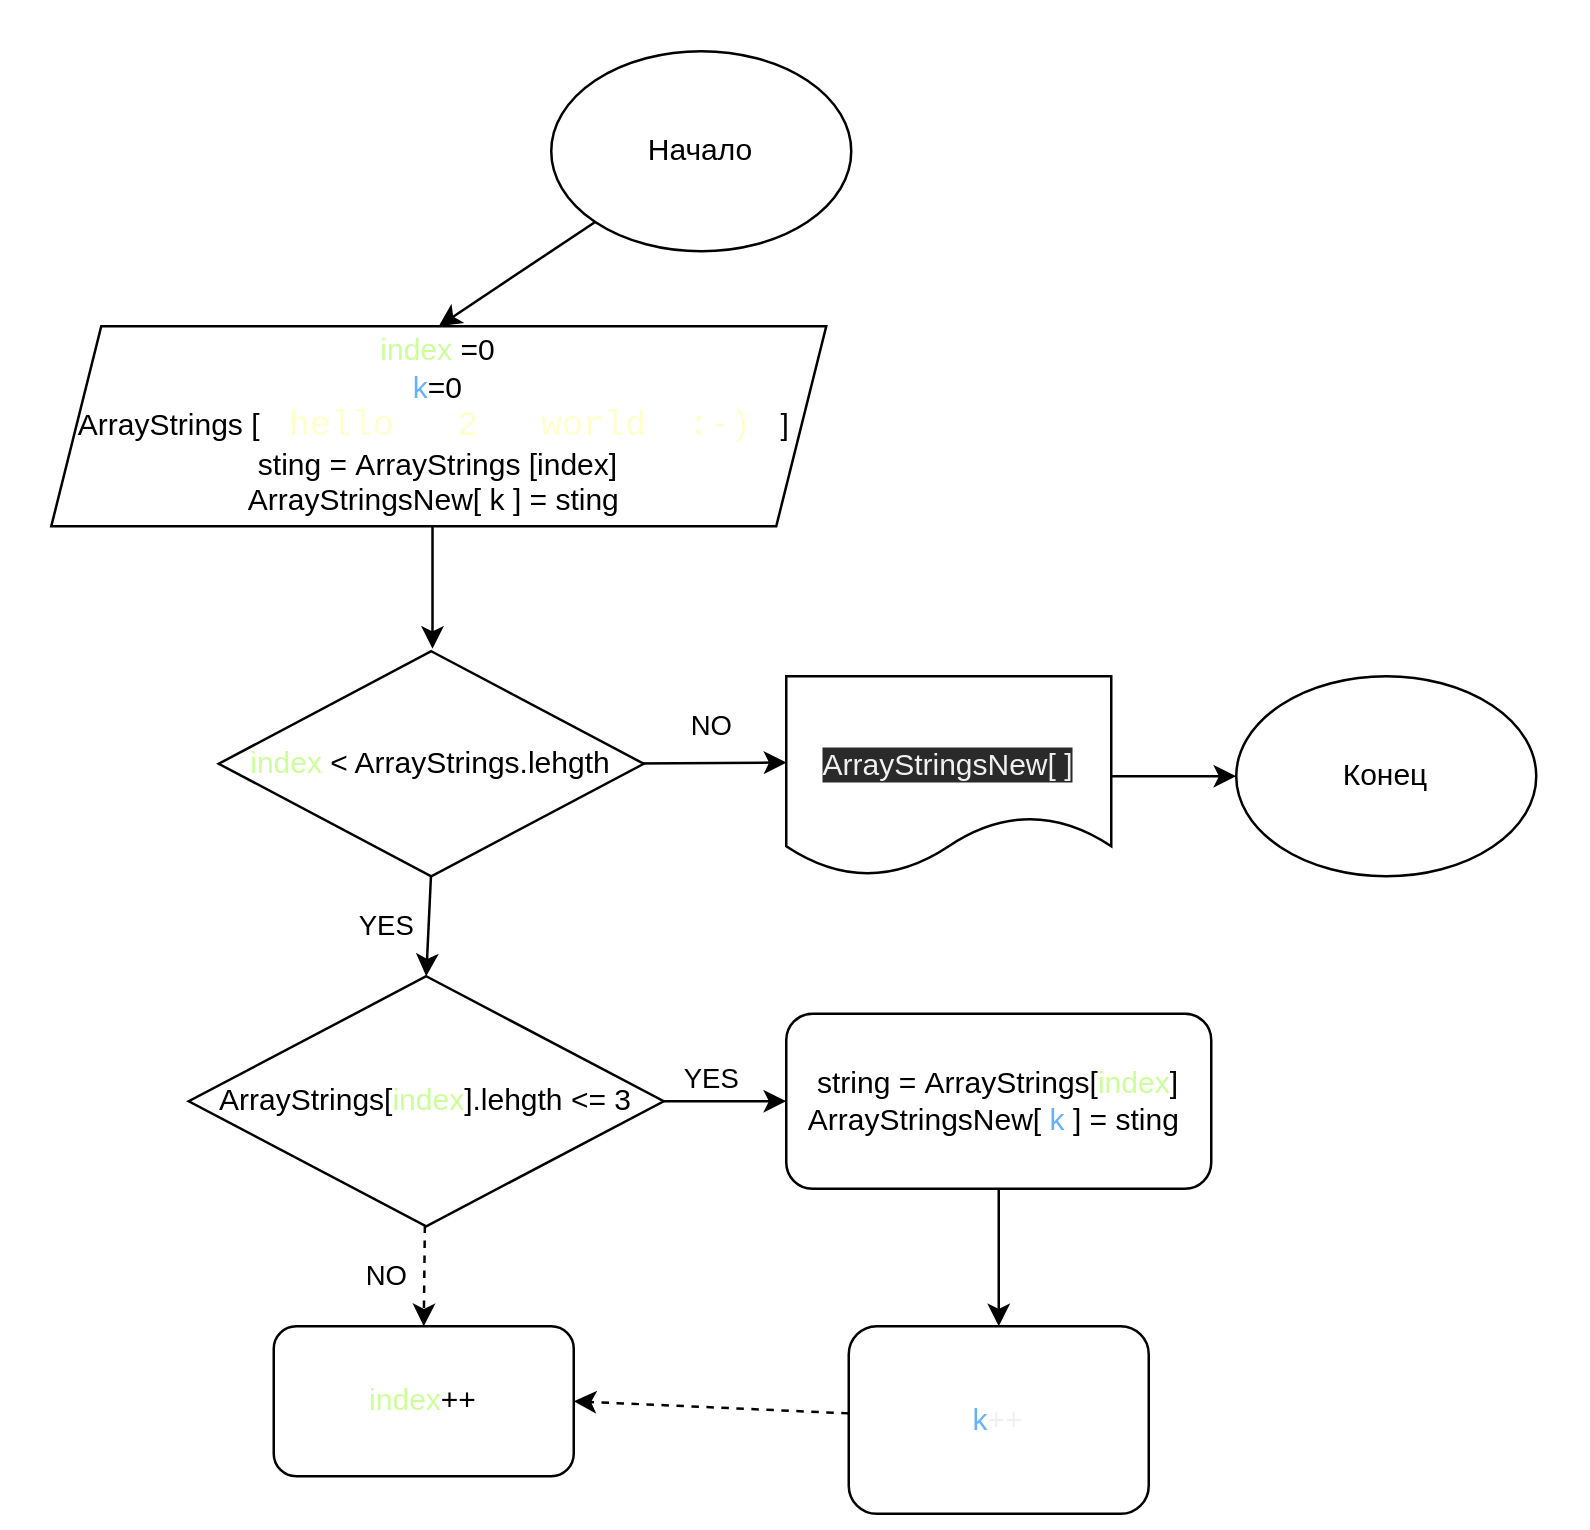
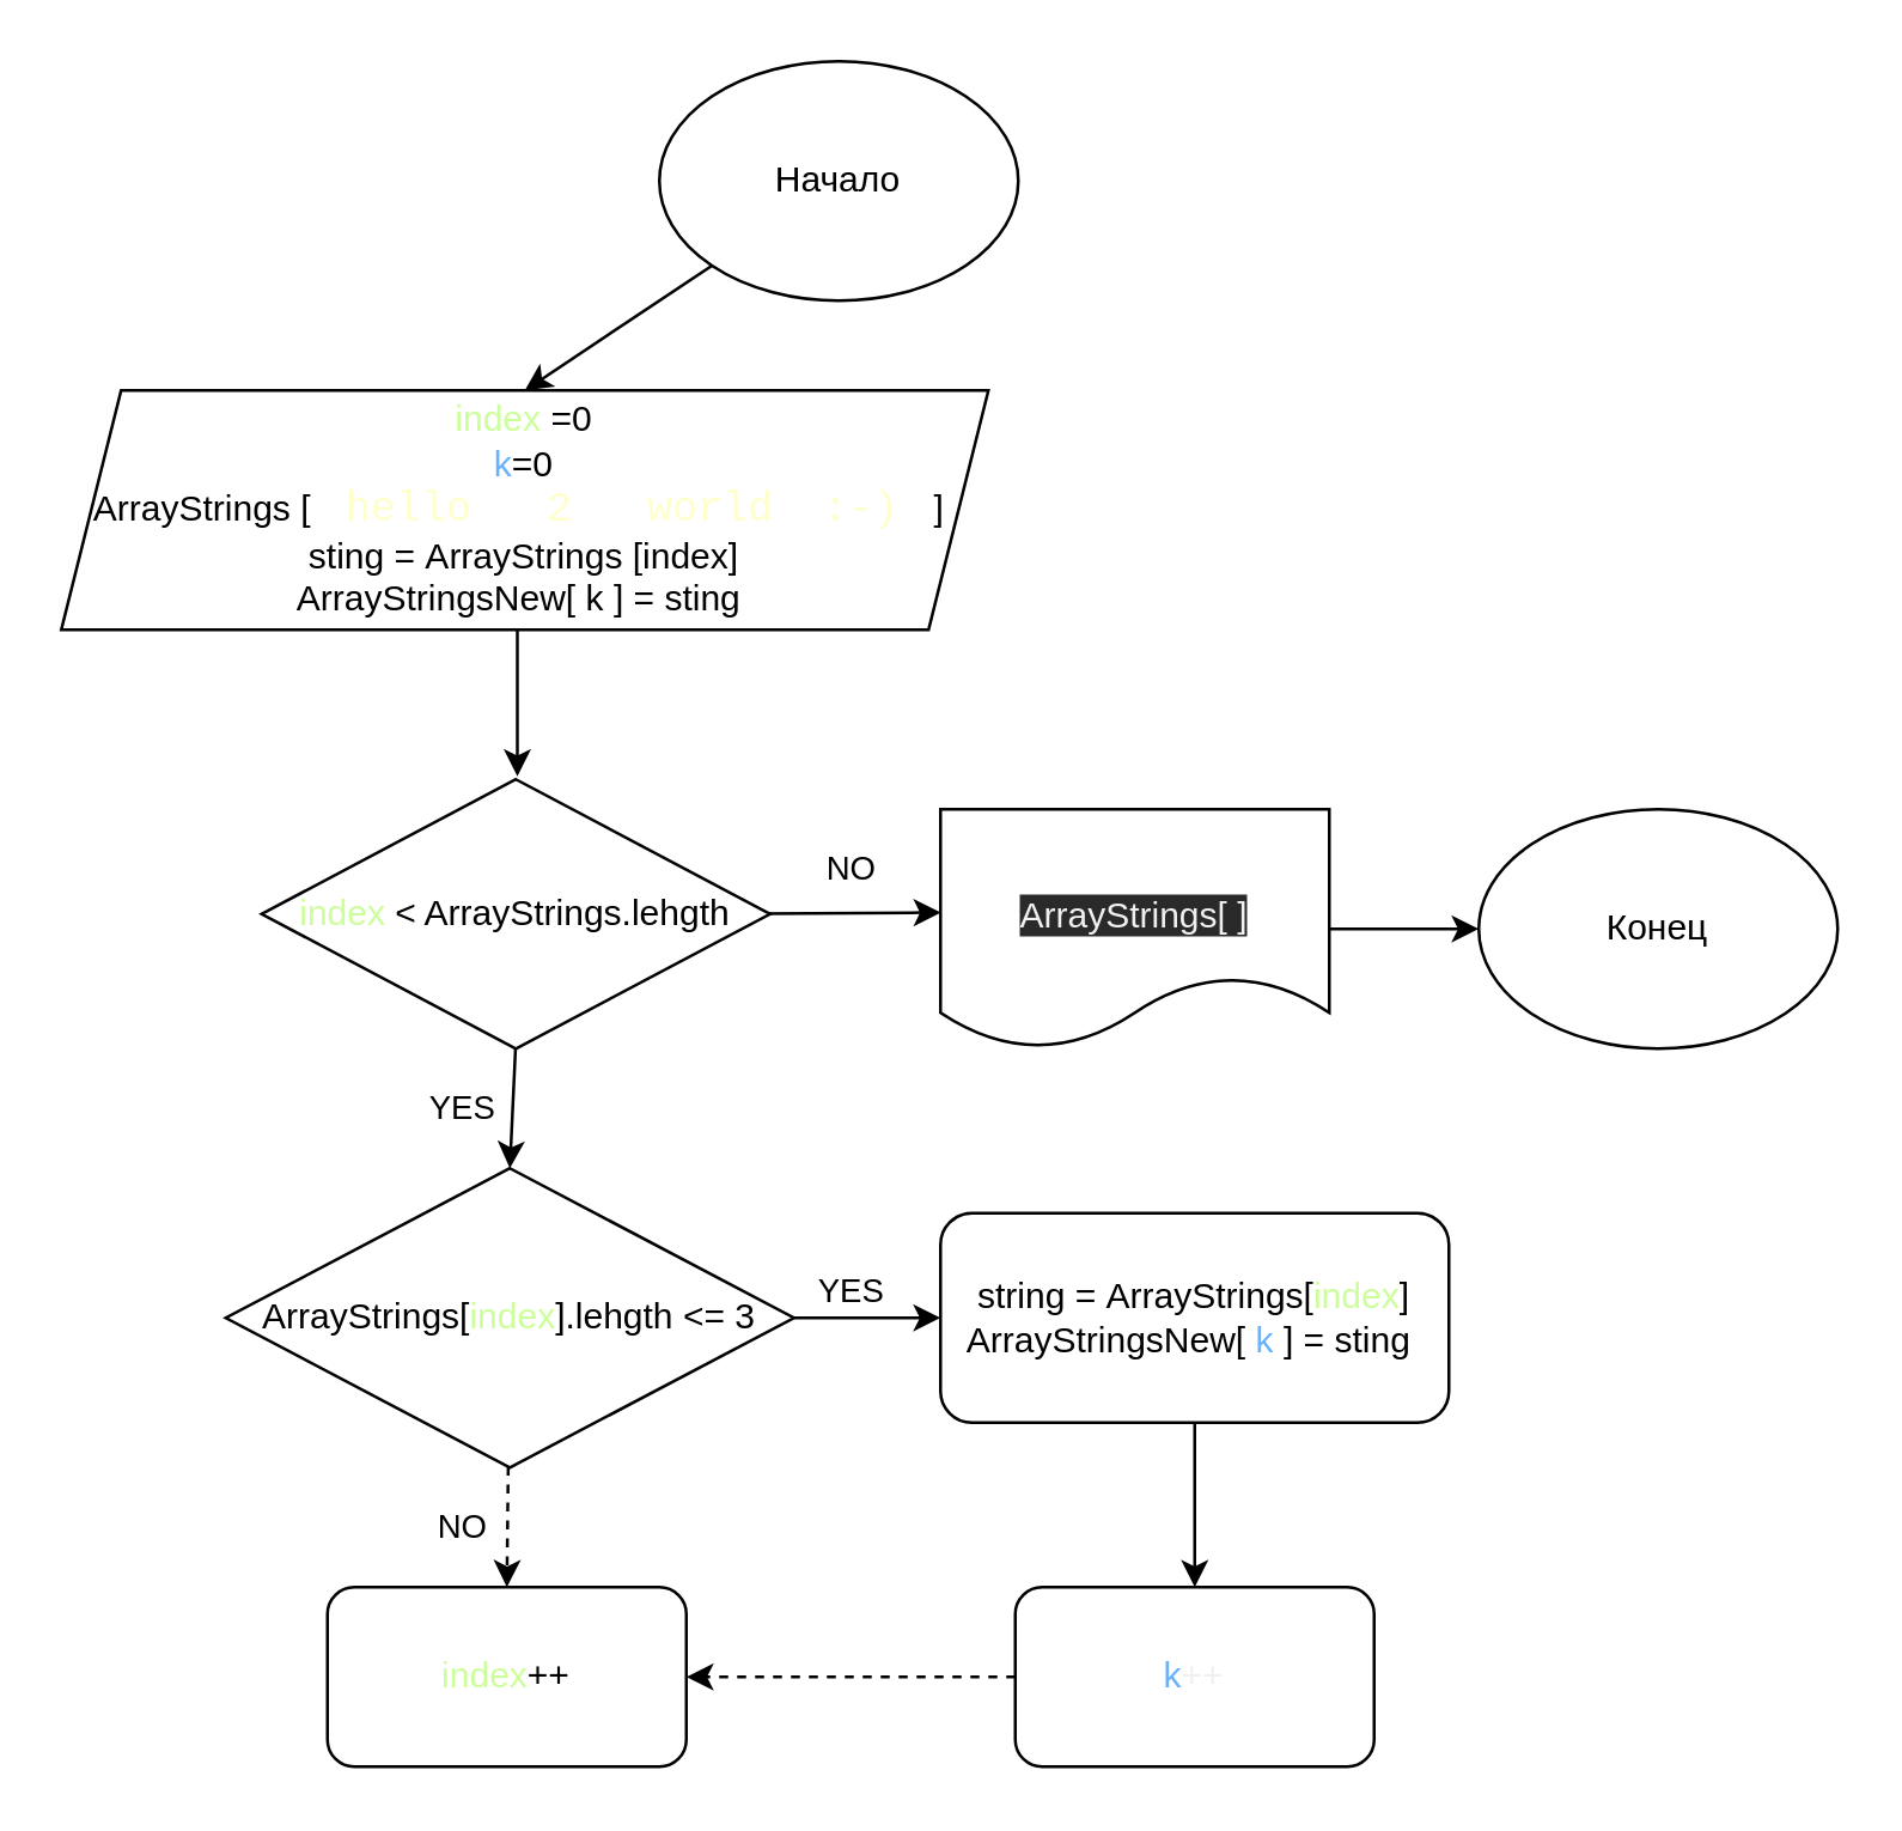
- <mxCell id="9" value="&lt;span style=&quot;color: rgb(240 , 240 , 240) ; font-family: &amp;#34;helvetica&amp;#34; ; font-size: 12px ; font-style: normal ; font-weight: 400 ; letter-spacing: normal ; text-align: center ; text-indent: 0px ; text-transform: none ; word-spacing: 0px ; background-color: rgb(42 , 42 , 42) ; display: inline ; float: none&quot;&gt;&lt;br&gt;ArrayStringsNew[ ]&lt;/span&gt;" style="shape=document;whiteSpace=wrap;html=1;boundedLbl=1;" parent="1" vertex="1"><mxGeometry x="314" y="270" width="130" height="80" as="geometry" /></mxCell>
+ <mxCell id="9" value="&lt;span style=&quot;color: rgb(240 , 240 , 240) ; font-family: &amp;#34;helvetica&amp;#34; ; font-size: 12px ; font-style: normal ; font-weight: 400 ; letter-spacing: normal ; text-align: center ; text-indent: 0px ; text-transform: none ; word-spacing: 0px ; background-color: rgb(42 , 42 , 42) ; display: inline ; float: none&quot;&gt;&lt;br&gt;ArrayStrings[ ]&lt;/span&gt;" style="shape=document;whiteSpace=wrap;html=1;boundedLbl=1;" parent="1" vertex="1"><mxGeometry x="314" y="270" width="130" height="80" as="geometry" /></mxCell>
- <mxCell id="19" value="&lt;font color=&quot;#66b2ff&quot;&gt;k&lt;/font&gt;&lt;span style=&quot;color: rgb(240 , 240 , 240)&quot;&gt;++&lt;/span&gt;" style="rounded=1;whiteSpace=wrap;html=1;labelBackgroundColor=none;fontColor=#66B2FF;" vertex="1" parent="1"><mxGeometry x="339" y="530" width="120" height="75" as="geometry" /></mxCell>
+ <mxCell id="19" value="&lt;font color=&quot;#66b2ff&quot;&gt;k&lt;/font&gt;&lt;span style=&quot;color: rgb(240 , 240 , 240)&quot;&gt;++&lt;/span&gt;" style="rounded=1;whiteSpace=wrap;html=1;labelBackgroundColor=none;fontColor=#66B2FF;" vertex="1" parent="1"><mxGeometry x="339" y="530" width="120" height="60" as="geometry" /></mxCell>
